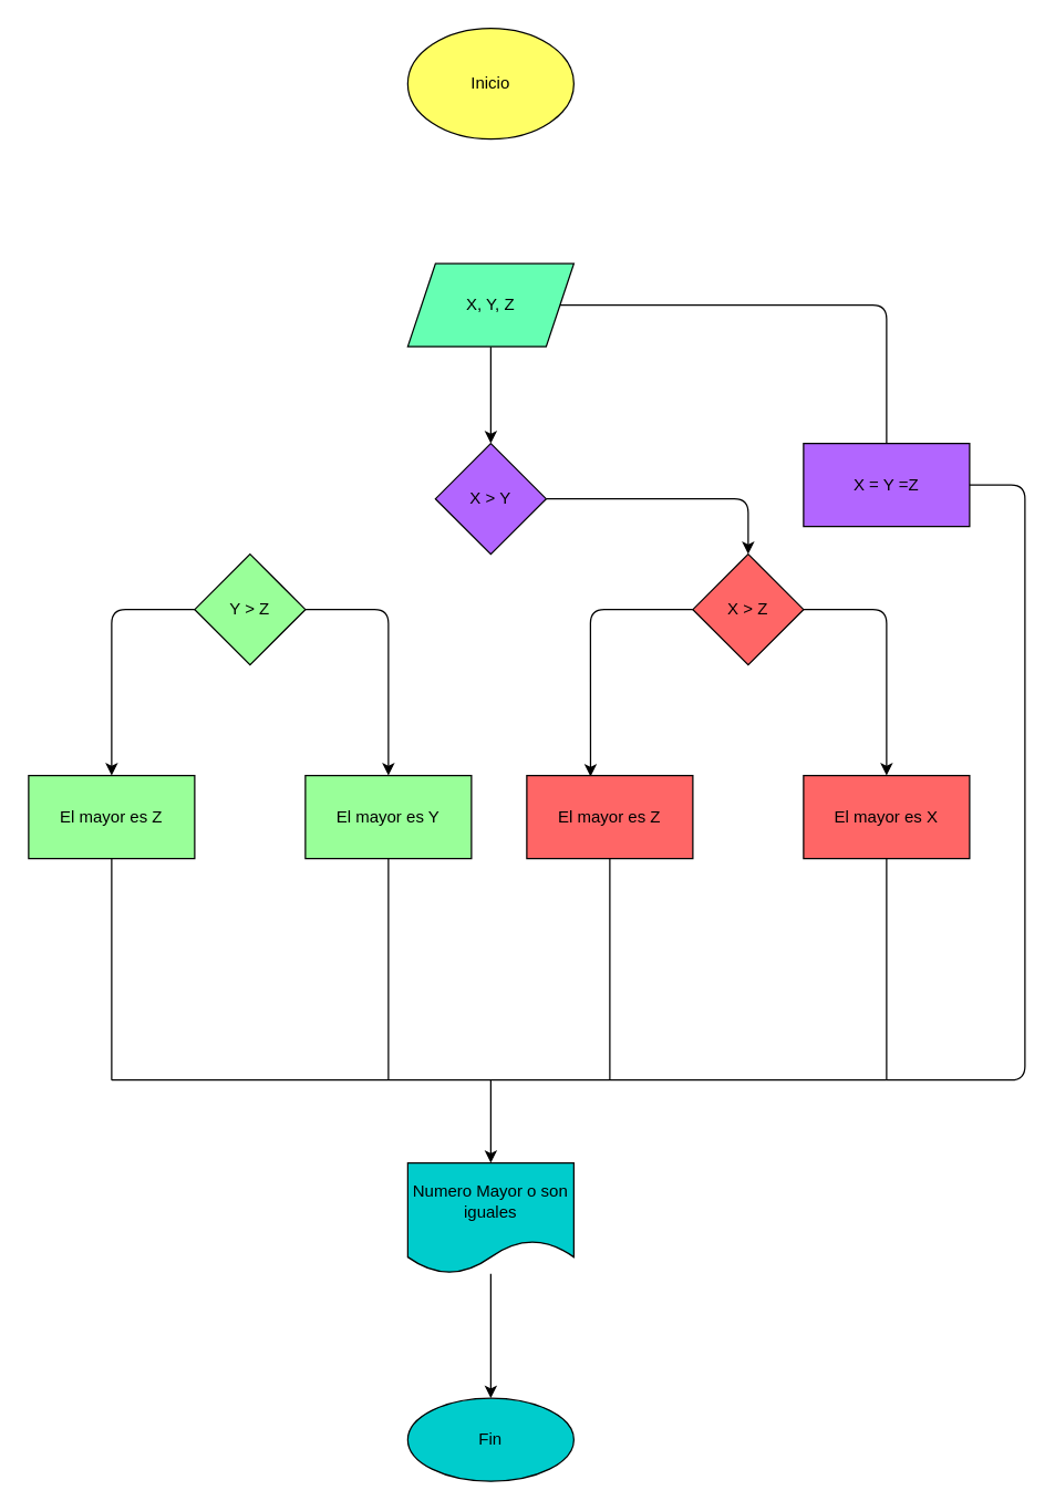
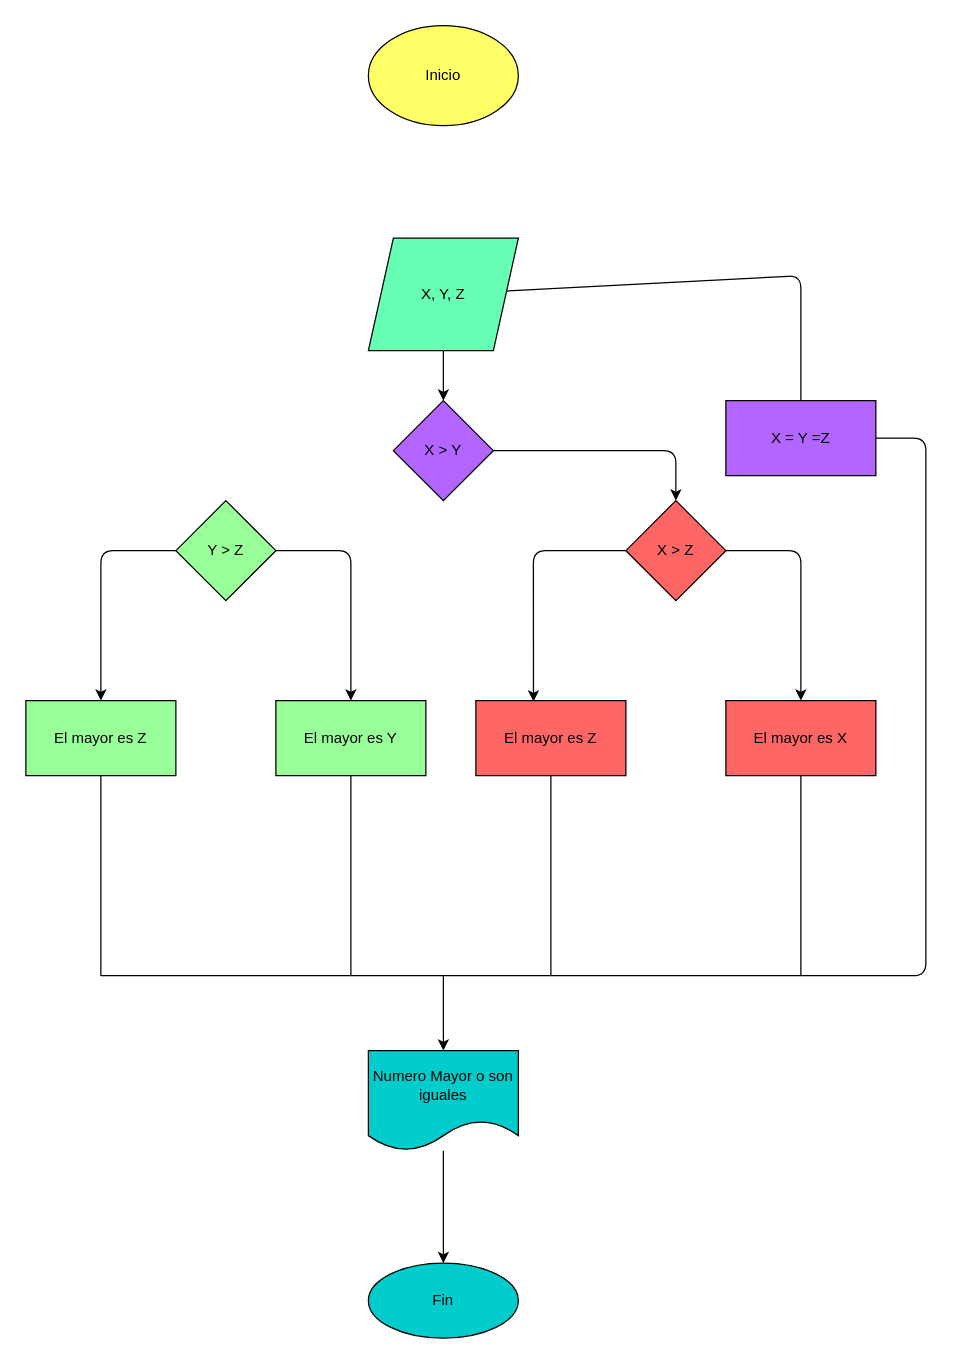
- <mxCell id="5" value="X, Y, Z" style="shape=parallelogram;perimeter=parallelogramPerimeter;whiteSpace=wrap;html=1;fixedSize=1;fillColor=#66FFB3;" vertex="1" parent="1"><mxGeometry x="294" y="190" width="120" height="60" as="geometry" /></mxCell>
+ <mxCell id="5" value="X, Y, Z" style="shape=parallelogram;perimeter=parallelogramPerimeter;whiteSpace=wrap;html=1;fixedSize=1;fillColor=#66FFB3;" vertex="1" parent="1"><mxGeometry x="294" y="190" width="120" height="90" as="geometry" /></mxCell>
